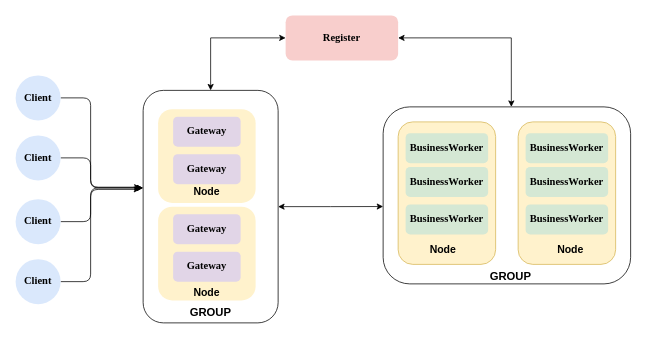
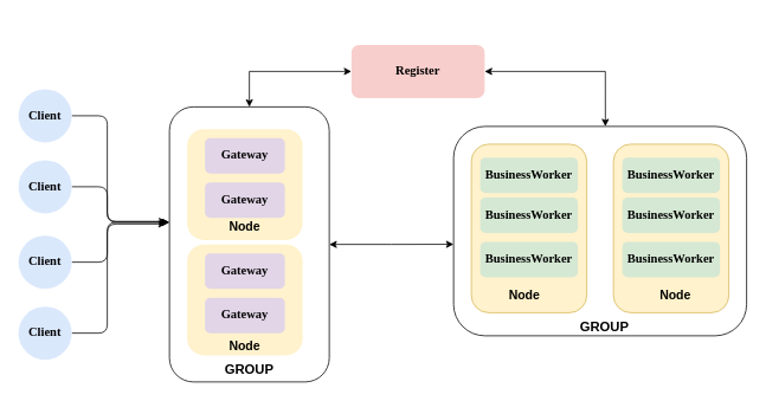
- <mxCell id="26" value="&lt;span&gt;Register&lt;/span&gt;" style="rounded=1;whiteSpace=wrap;html=1;fillColor=#f8cecc;strokeColor=none;fontFamily=Comic Sans MS;fontSize=14;fontStyle=1" parent="25" vertex="1"><mxGeometry x="380" y="20" width="150" height="60" as="geometry" /></mxCell>
+ <mxCell id="26" value="&lt;span&gt;Register&lt;/span&gt;" style="rounded=1;whiteSpace=wrap;html=1;fillColor=#f8cecc;strokeColor=none;fontFamily=Comic Sans MS;fontSize=14;fontStyle=1" parent="25" vertex="1"><mxGeometry x="395" y="50" width="150" height="60" as="geometry" /></mxCell>
